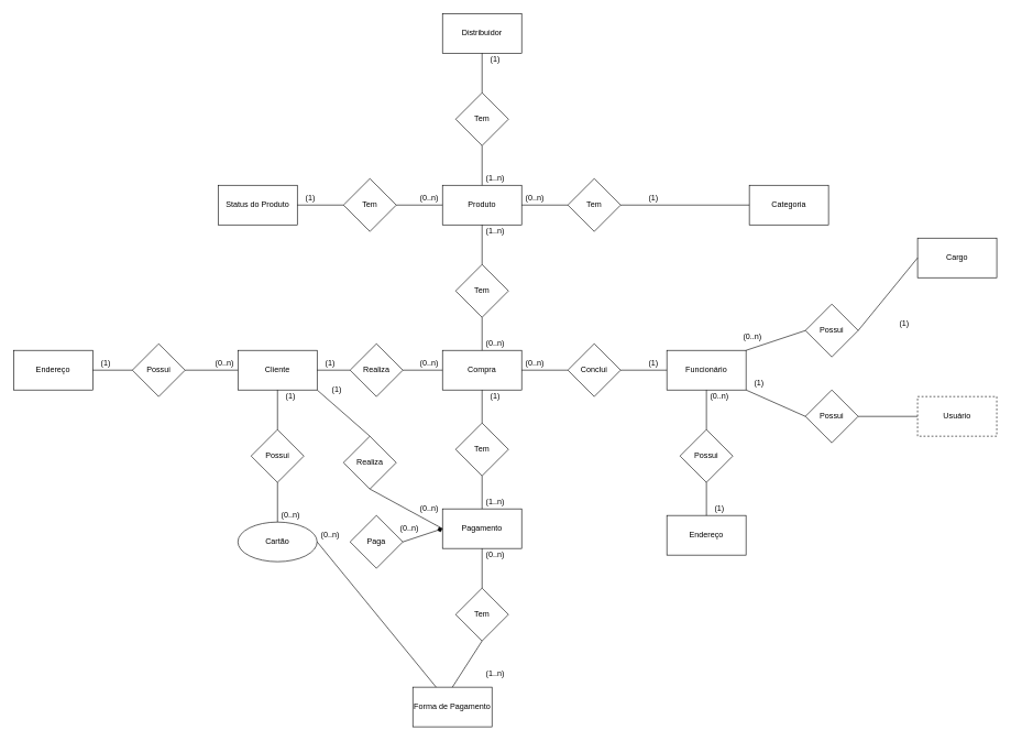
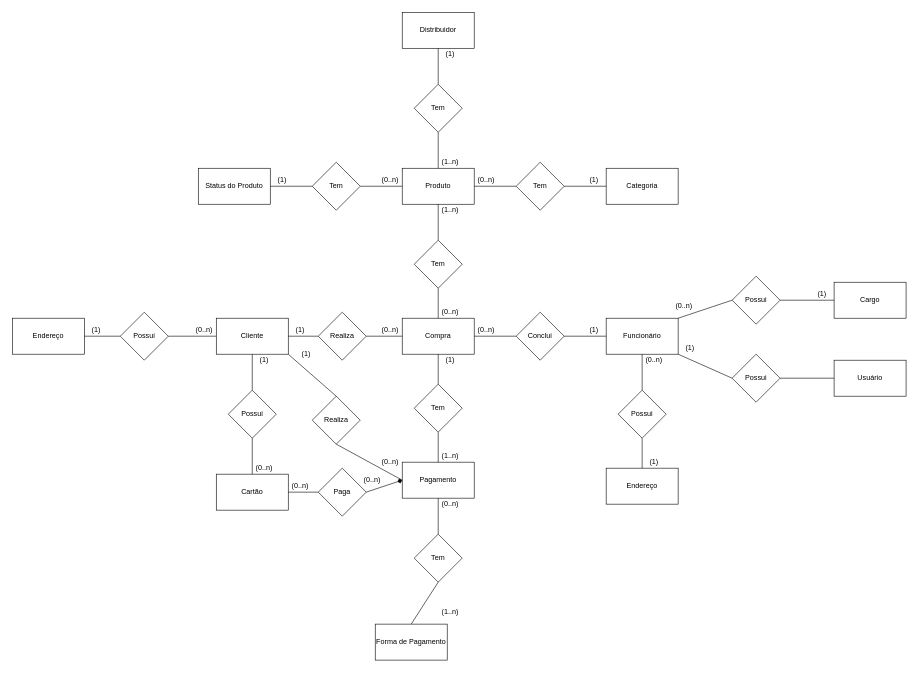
- <mxCell id="6" value="Categoria" style="rounded=0;whiteSpace=wrap;html=1;" parent="1" vertex="1"><mxGeometry x="1135" y="280" width="120" height="60" as="geometry" /></mxCell>
+ <mxCell id="6" value="Categoria" style="rounded=0;whiteSpace=wrap;html=1;" parent="1" vertex="1"><mxGeometry x="1010" y="280" width="120" height="60" as="geometry" /></mxCell>
- <mxCell id="11" value="Cargo" style="rounded=0;whiteSpace=wrap;html=1;" parent="1" vertex="1"><mxGeometry x="1390" y="360" width="120" height="60" as="geometry" /></mxCell>
+ <mxCell id="11" value="Cargo" style="rounded=0;whiteSpace=wrap;html=1;" parent="1" vertex="1"><mxGeometry x="1390" y="470" width="120" height="60" as="geometry" /></mxCell>
- <mxCell id="12" value="Usuário" style="rounded=0;whiteSpace=wrap;html=1;dashed=1;" parent="1" vertex="1"><mxGeometry x="1390" y="600" width="120" height="60" as="geometry" /></mxCell>
+ <mxCell id="12" value="Usuário" style="rounded=0;whiteSpace=wrap;html=1;" parent="1" vertex="1"><mxGeometry x="1390" y="600" width="120" height="60" as="geometry" /></mxCell>
- <mxCell id="73" value="Cartão" style="ellipse;whiteSpace=wrap;html=1;" parent="1" vertex="1"><mxGeometry x="360" y="790" width="120" height="60" as="geometry" /></mxCell>
+ <mxCell id="73" value="Cartão" style="rounded=0;whiteSpace=wrap;html=1;" parent="1" vertex="1"><mxGeometry x="360" y="790" width="120" height="60" as="geometry" /></mxCell>
- <mxCell id="80" value="" style="endArrow=none;html=1;exitX=1;exitY=0.5;exitDx=0;exitDy=0;" parent="1" source="73" target="8" edge="1"><mxGeometry width="50" height="50" relative="1" as="geometry"><mxPoint x="430" y="780" as="sourcePoint" /><mxPoint x="480" y="730" as="targetPoint" /></mxGeometry></mxCell>
+ <mxCell id="80" value="" style="endArrow=none;html=1;entryX=0;entryY=0.5;entryDx=0;entryDy=0;exitX=1;exitY=0.5;exitDx=0;exitDy=0;" parent="1" source="73" target="79" edge="1"><mxGeometry width="50" height="50" relative="1" as="geometry"><mxPoint x="430" y="780" as="sourcePoint" /><mxPoint x="480" y="730" as="targetPoint" /></mxGeometry></mxCell>
